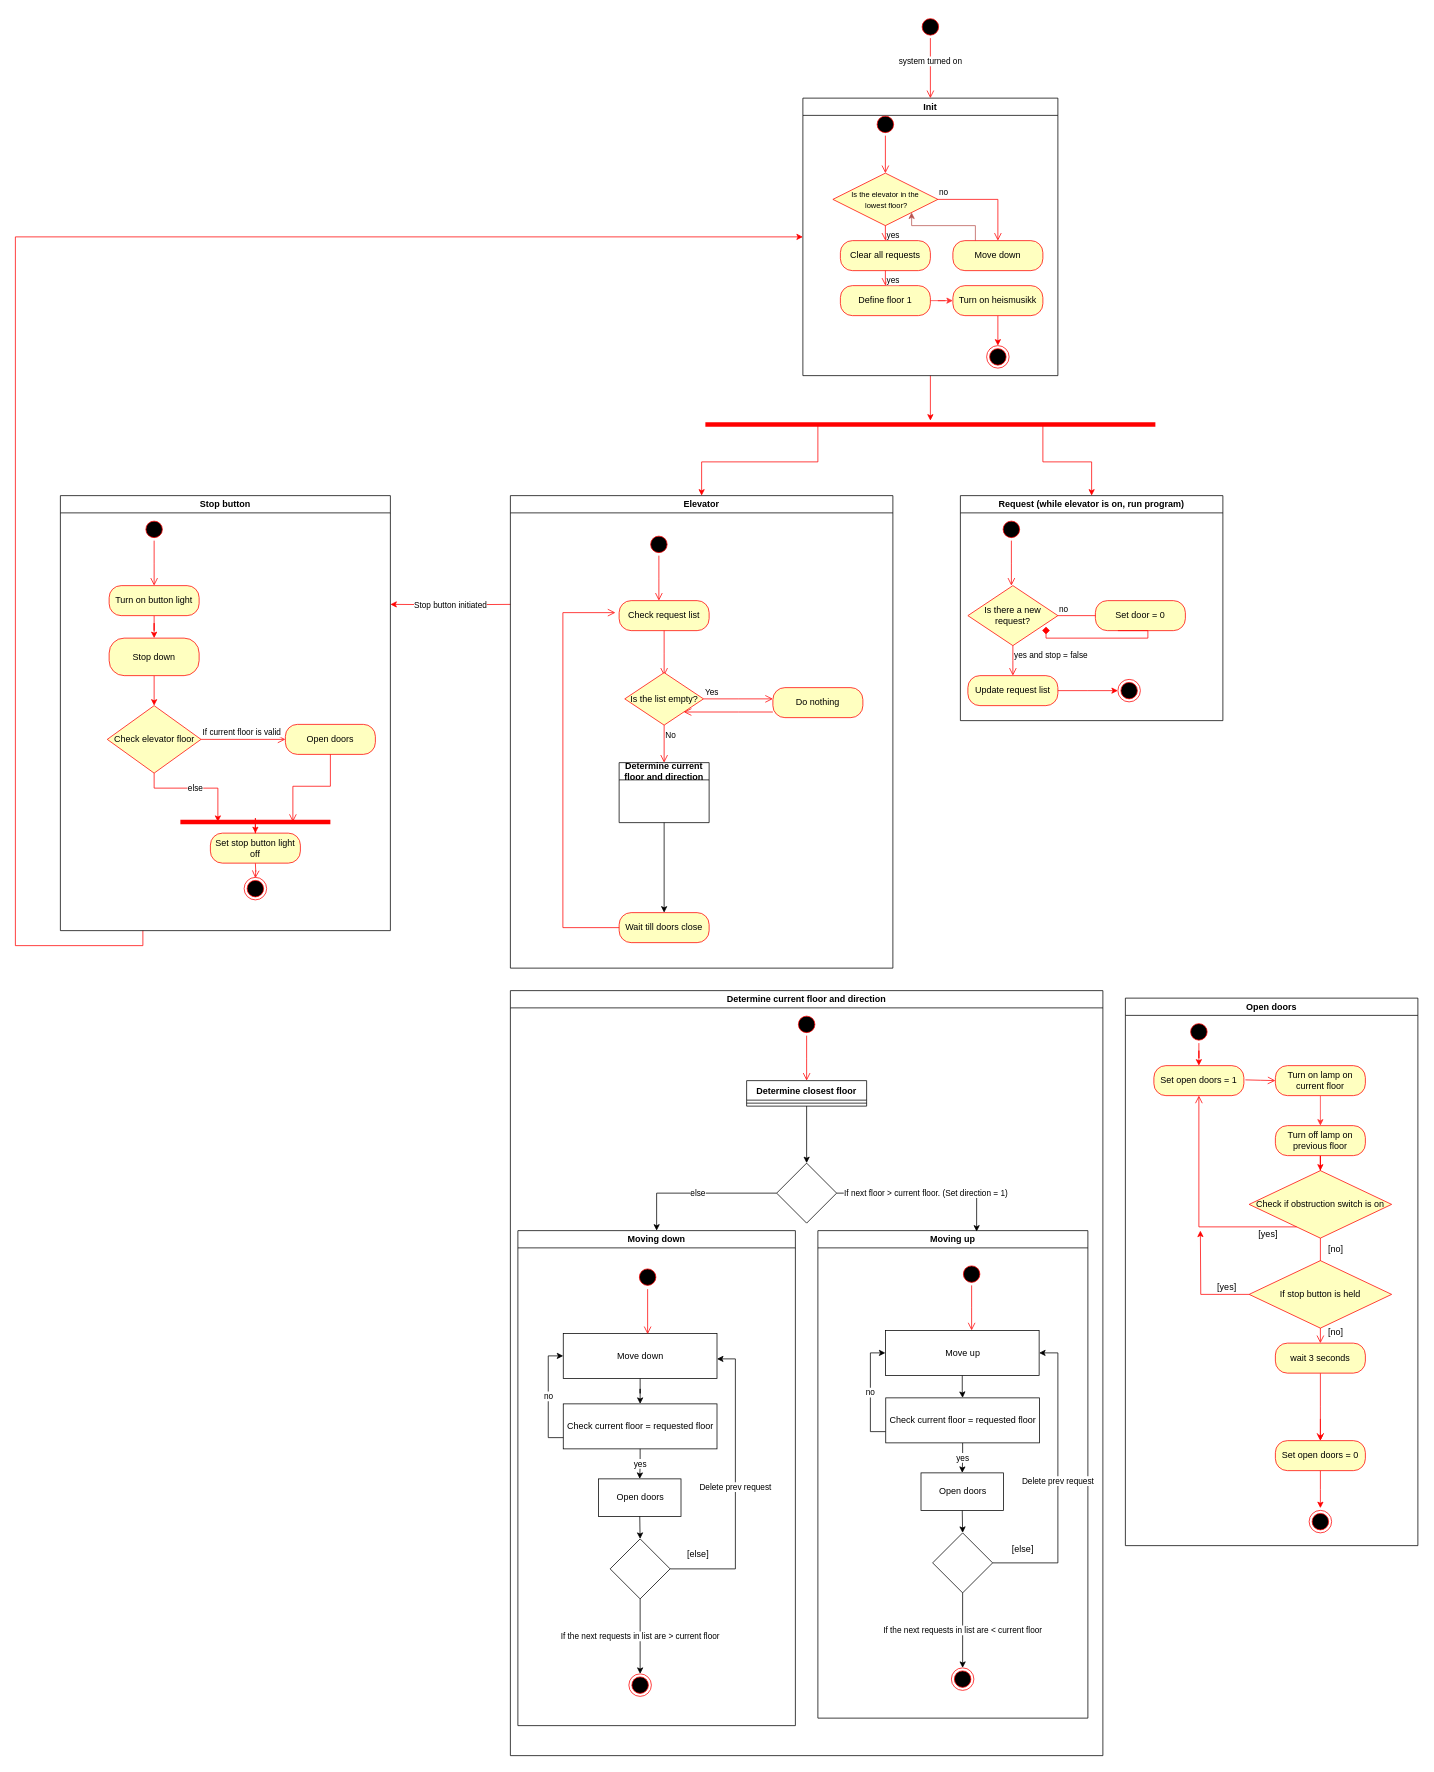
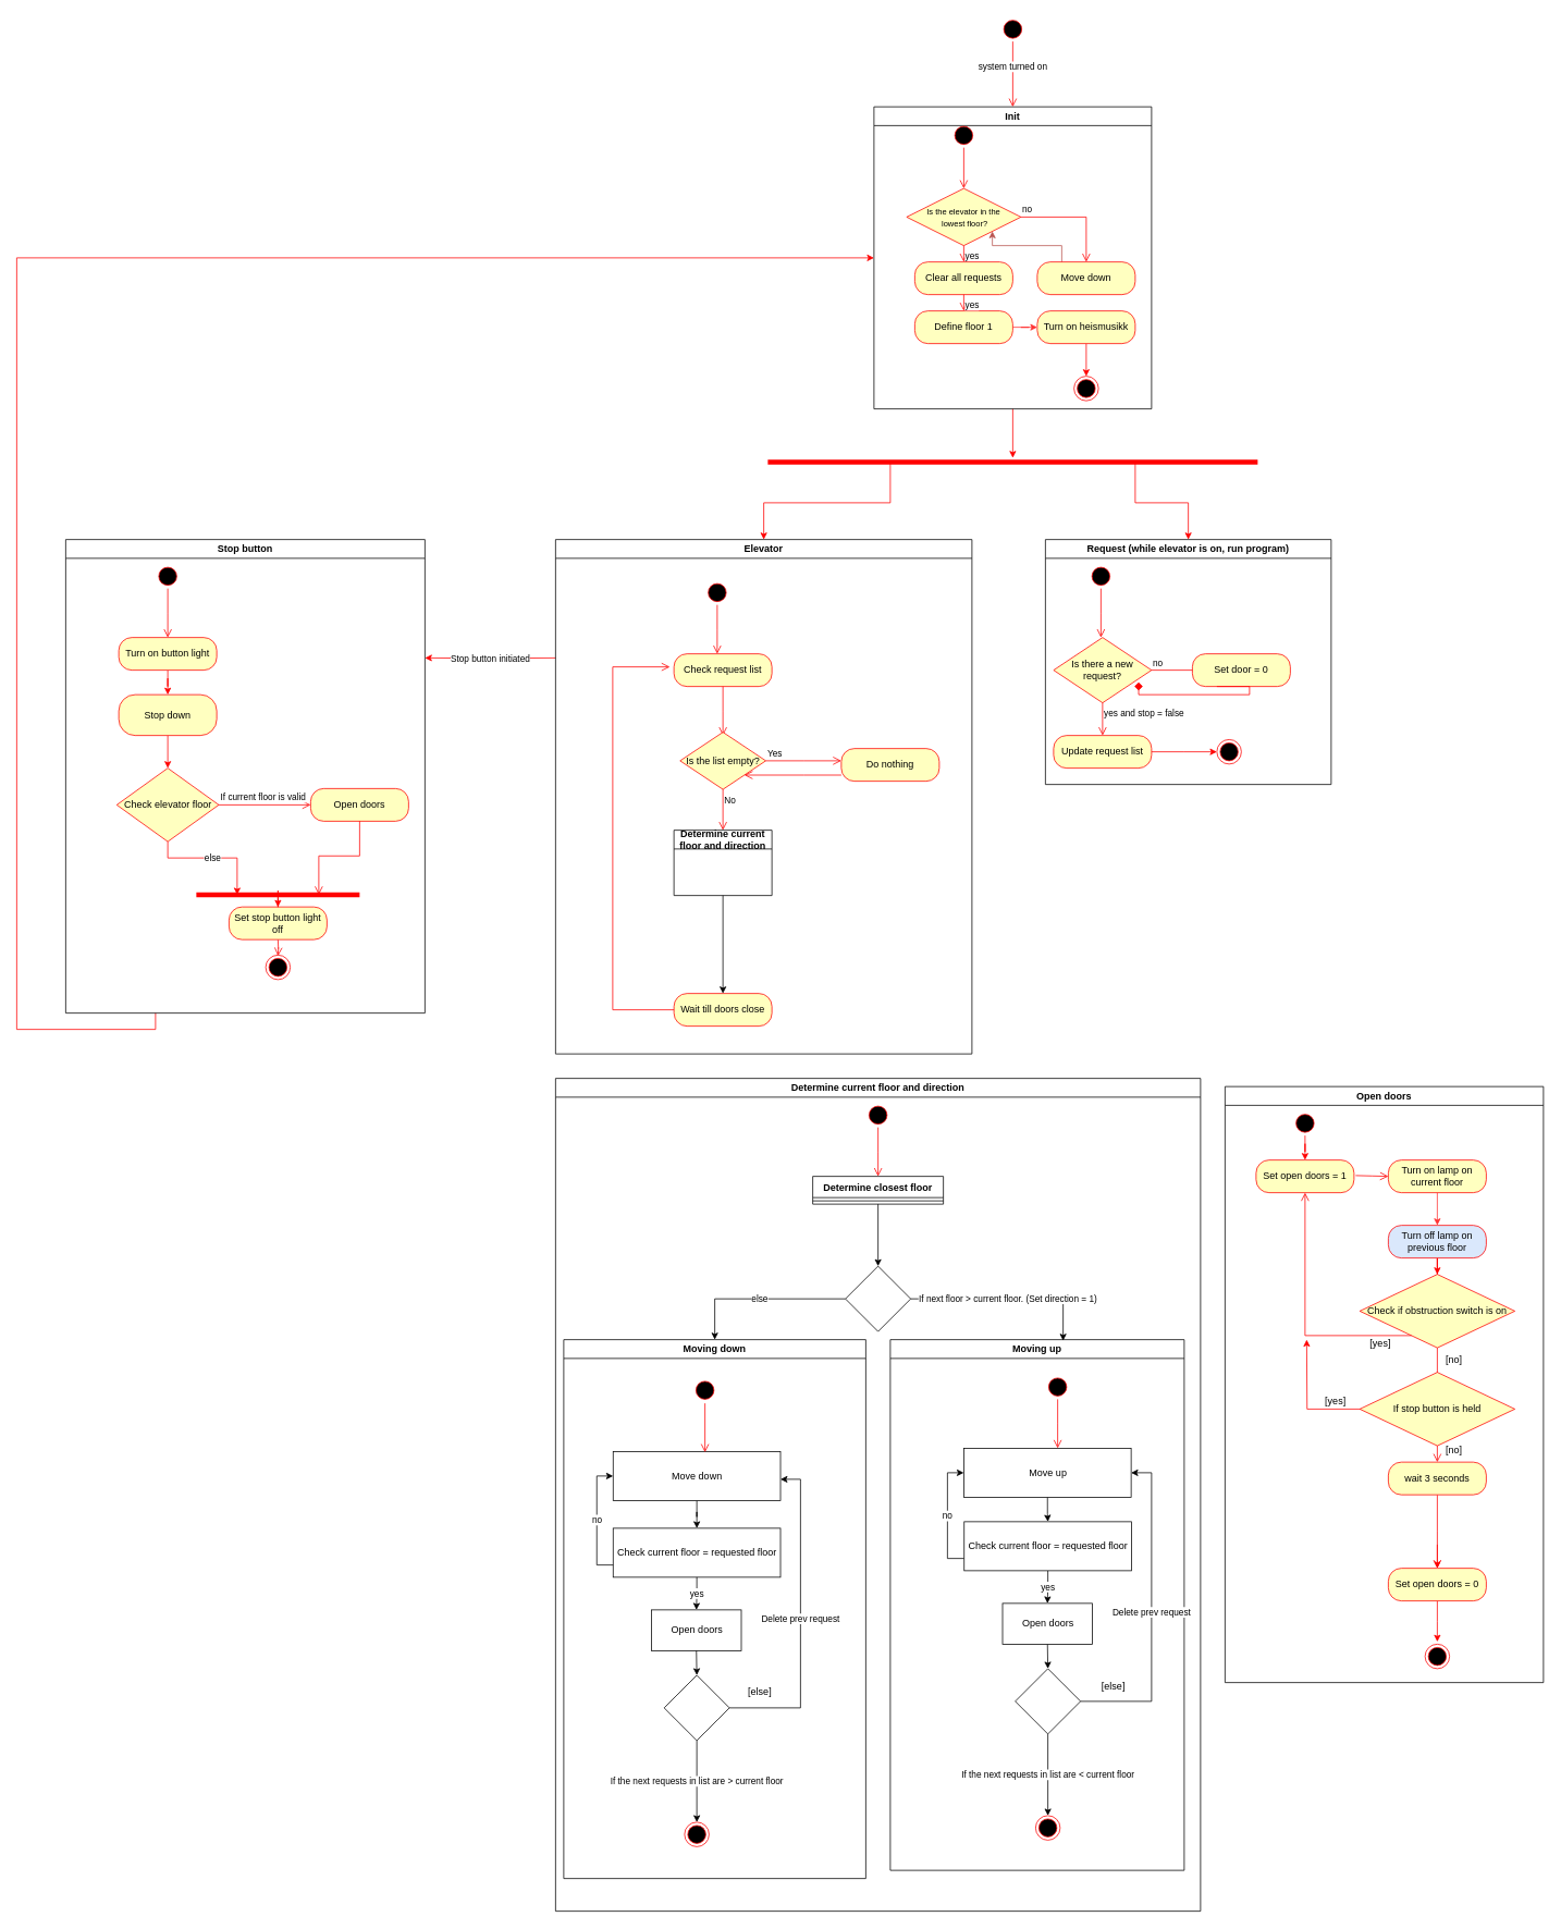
- <mxCell id="51" value="Turn off lamp on previous floor" style="rounded=1;whiteSpace=wrap;html=1;arcSize=40;fontColor=#000000;fillColor=#ffffc0;strokeColor=#ff0000;" parent="46" vertex="1"><mxGeometry x="200" y="170" width="120" height="40" as="geometry" /></mxCell>
+ <mxCell id="51" value="Turn off lamp on previous floor" style="rounded=1;whiteSpace=wrap;html=1;arcSize=40;fontColor=#000000;fillColor=#dae8fc;strokeColor=#ff0000;" parent="46" vertex="1"><mxGeometry x="200" y="170" width="120" height="40" as="geometry" /></mxCell>
